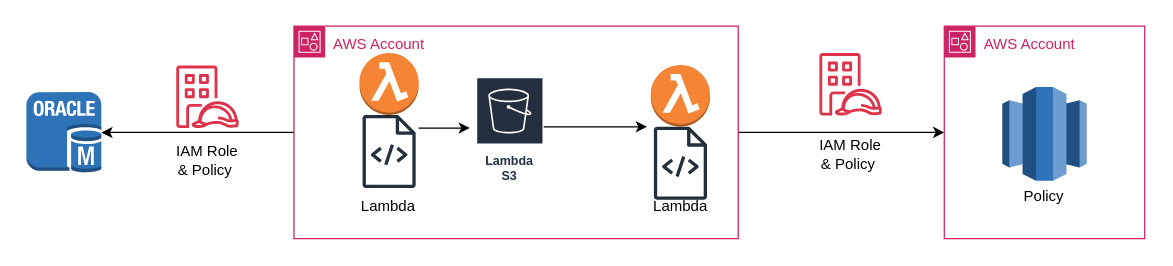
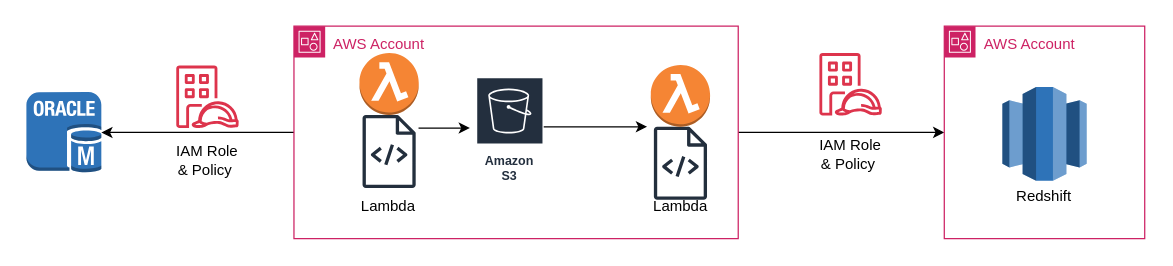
- <mxCell id="9" value="Lambda S3" style="sketch=0;outlineConnect=0;fontColor=#232F3E;gradientColor=none;strokeColor=#ffffff;fillColor=#232F3E;dashed=0;verticalLabelPosition=middle;verticalAlign=bottom;align=center;html=1;whiteSpace=wrap;fontSize=10;fontStyle=1;spacing=3;shape=mxgraph.aws4.productIcon;prIcon=mxgraph.aws4.s3;" vertex="1" parent="6"><mxGeometry x="145.75" y="40.75" width="54.25" height="88.5" as="geometry" /></mxCell>
+ <mxCell id="9" value="Amazon S3" style="sketch=0;outlineConnect=0;fontColor=#232F3E;gradientColor=none;strokeColor=#ffffff;fillColor=#232F3E;dashed=0;verticalLabelPosition=middle;verticalAlign=bottom;align=center;html=1;whiteSpace=wrap;fontSize=10;fontStyle=1;spacing=3;shape=mxgraph.aws4.productIcon;prIcon=mxgraph.aws4.s3;" vertex="1" parent="6"><mxGeometry x="145.75" y="40.75" width="54.25" height="88.5" as="geometry" /></mxCell>
- <mxCell id="17" value="Policy" style="text;html=1;align=center;verticalAlign=middle;whiteSpace=wrap;rounded=0;" vertex="1" parent="16"><mxGeometry x="50.25" y="121" width="60" height="30" as="geometry" /></mxCell>
+ <mxCell id="17" value="Redshift" style="text;html=1;align=center;verticalAlign=middle;whiteSpace=wrap;rounded=0;" vertex="1" parent="16"><mxGeometry x="50.25" y="121" width="60" height="30" as="geometry" /></mxCell>
